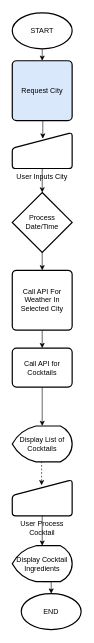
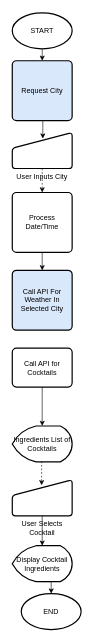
- <mxCell id="14" style="edgeStyle=orthogonalEdgeStyle;rounded=0;orthogonalLoop=1;jettySize=auto;html=1;exitX=0.5;exitY=1;exitDx=0;exitDy=0;entryX=0.5;entryY=0;entryDx=0;entryDy=0;" edge="1" parent="1" source="15" target="5"><mxGeometry relative="1" as="geometry" /></mxCell>
+ <mxCell id="14" style="edgeStyle=orthogonalEdgeStyle;rounded=0;orthogonalLoop=1;jettySize=auto;html=1;exitX=0.5;exitY=1;exitDx=0;exitDy=0;entryX=0.5;entryY=0;entryDx=0;entryDy=0;dashed=1;" edge="1" parent="1" source="15" target="5"><mxGeometry relative="1" as="geometry" /></mxCell>
- <mxCell id="5" value="Process Date/Time" style="rhombus;whiteSpace=wrap;html=1;absoluteArcSize=1;arcSize=14;strokeWidth=2;" parent="1" vertex="1"><mxGeometry x="20" y="320" width="100" height="100" as="geometry" /></mxCell>
+ <mxCell id="5" value="Process Date/Time" style="rounded=1;whiteSpace=wrap;html=1;absoluteArcSize=1;arcSize=14;strokeWidth=2;" parent="1" vertex="1"><mxGeometry x="20" y="320" width="100" height="100" as="geometry" /></mxCell>
- <mxCell id="11" value="Call API For Weather In Selected City" style="rounded=1;whiteSpace=wrap;html=1;absoluteArcSize=1;arcSize=14;strokeWidth=2;" parent="1" vertex="1"><mxGeometry x="20" y="450" width="100" height="100" as="geometry" /></mxCell>
+ <mxCell id="11" value="Call API For Weather In Selected City" style="rounded=1;whiteSpace=wrap;html=1;absoluteArcSize=1;arcSize=14;strokeWidth=2;fillColor=#dae8fc;" parent="1" vertex="1"><mxGeometry x="20" y="450" width="100" height="100" as="geometry" /></mxCell>
- <mxCell id="10" style="edgeStyle=orthogonalEdgeStyle;rounded=0;orthogonalLoop=1;jettySize=auto;html=1;exitX=0.5;exitY=1;exitDx=0;exitDy=0;entryX=0.5;entryY=0;entryDx=0;entryDy=0;" edge="1" parent="1" source="11" target="13"><mxGeometry relative="1" as="geometry" /></mxCell>
- <mxCell id="9" value="Display List of Cocktails" style="strokeWidth=2;html=1;shape=mxgraph.flowchart.display;whiteSpace=wrap;" parent="1" vertex="1"><mxGeometry x="20" y="710" width="100" height="60" as="geometry" /></mxCell>
+ <mxCell id="9" value="Ingredients List of Cocktails" style="strokeWidth=2;html=1;shape=mxgraph.flowchart.display;whiteSpace=wrap;" parent="1" vertex="1"><mxGeometry x="20" y="710" width="100" height="60" as="geometry" /></mxCell>
- <mxCell id="17" value="User Process Cocktail" style="verticalLabelPosition=bottom;verticalAlign=top;html=1;strokeWidth=2;shape=manualInput;whiteSpace=wrap;rounded=1;size=26;arcSize=11;" parent="1" vertex="1"><mxGeometry x="20" y="800" width="100" height="60" as="geometry" /></mxCell>
+ <mxCell id="17" value="User Selects Cocktail" style="verticalLabelPosition=bottom;verticalAlign=top;html=1;strokeWidth=2;shape=manualInput;whiteSpace=wrap;rounded=1;size=26;arcSize=11;" parent="1" vertex="1"><mxGeometry x="20" y="800" width="100" height="60" as="geometry" /></mxCell>
